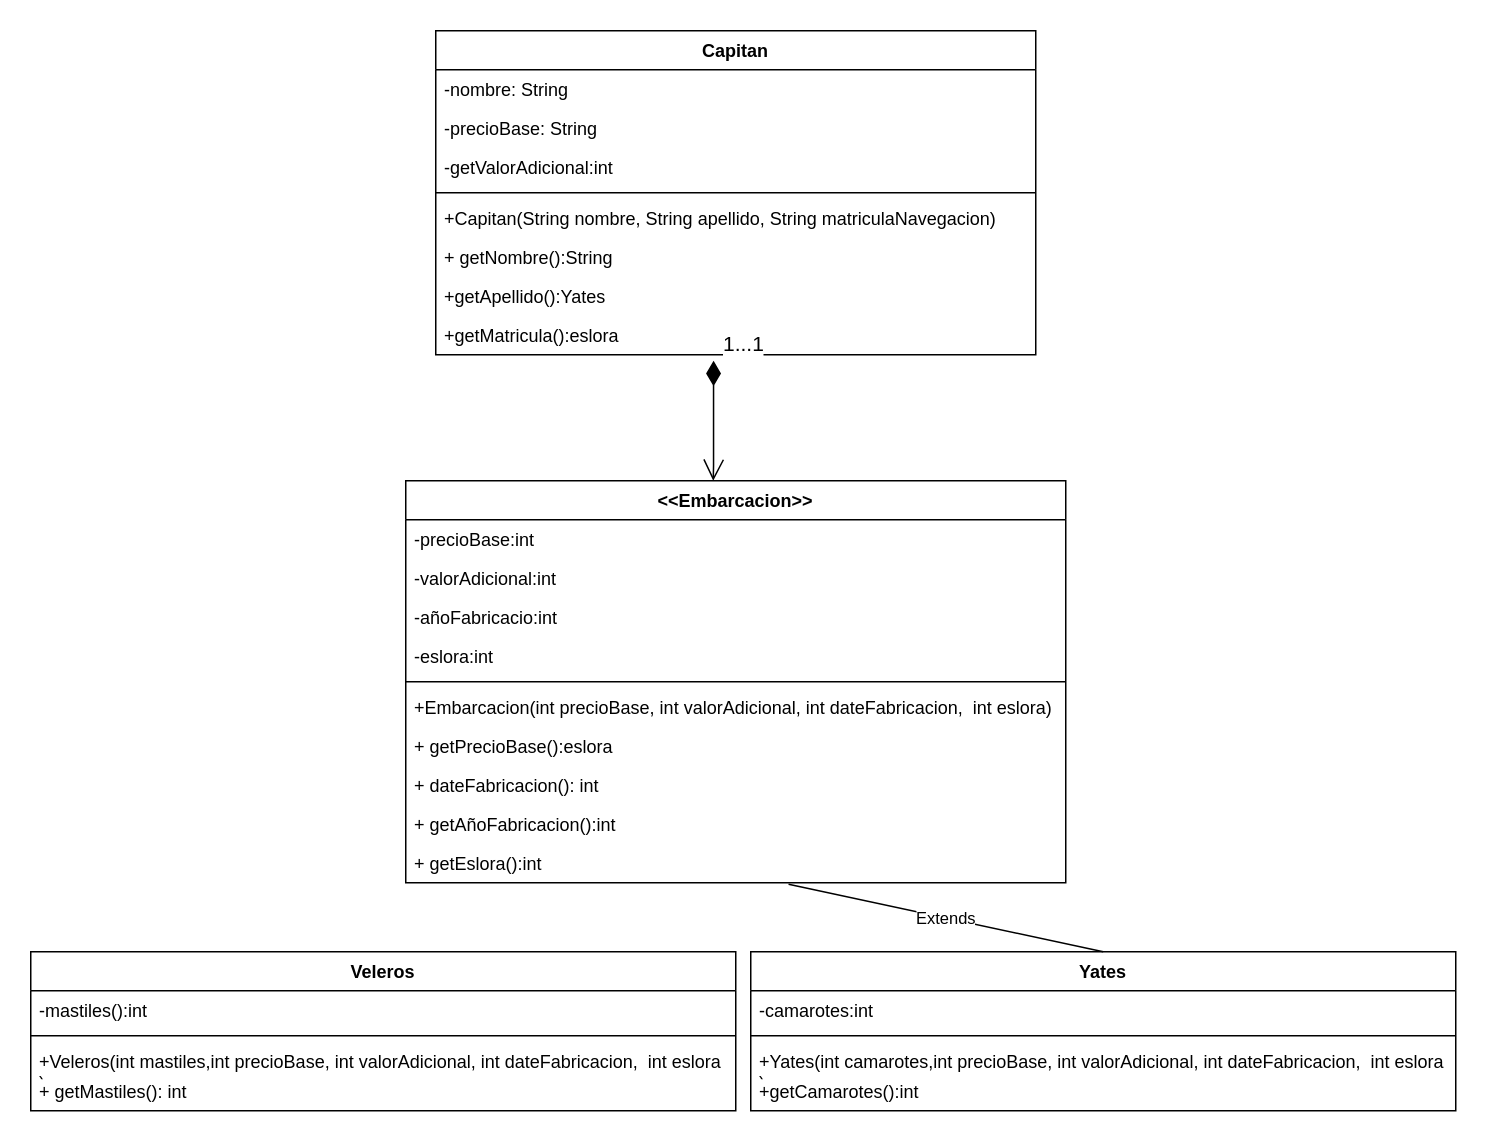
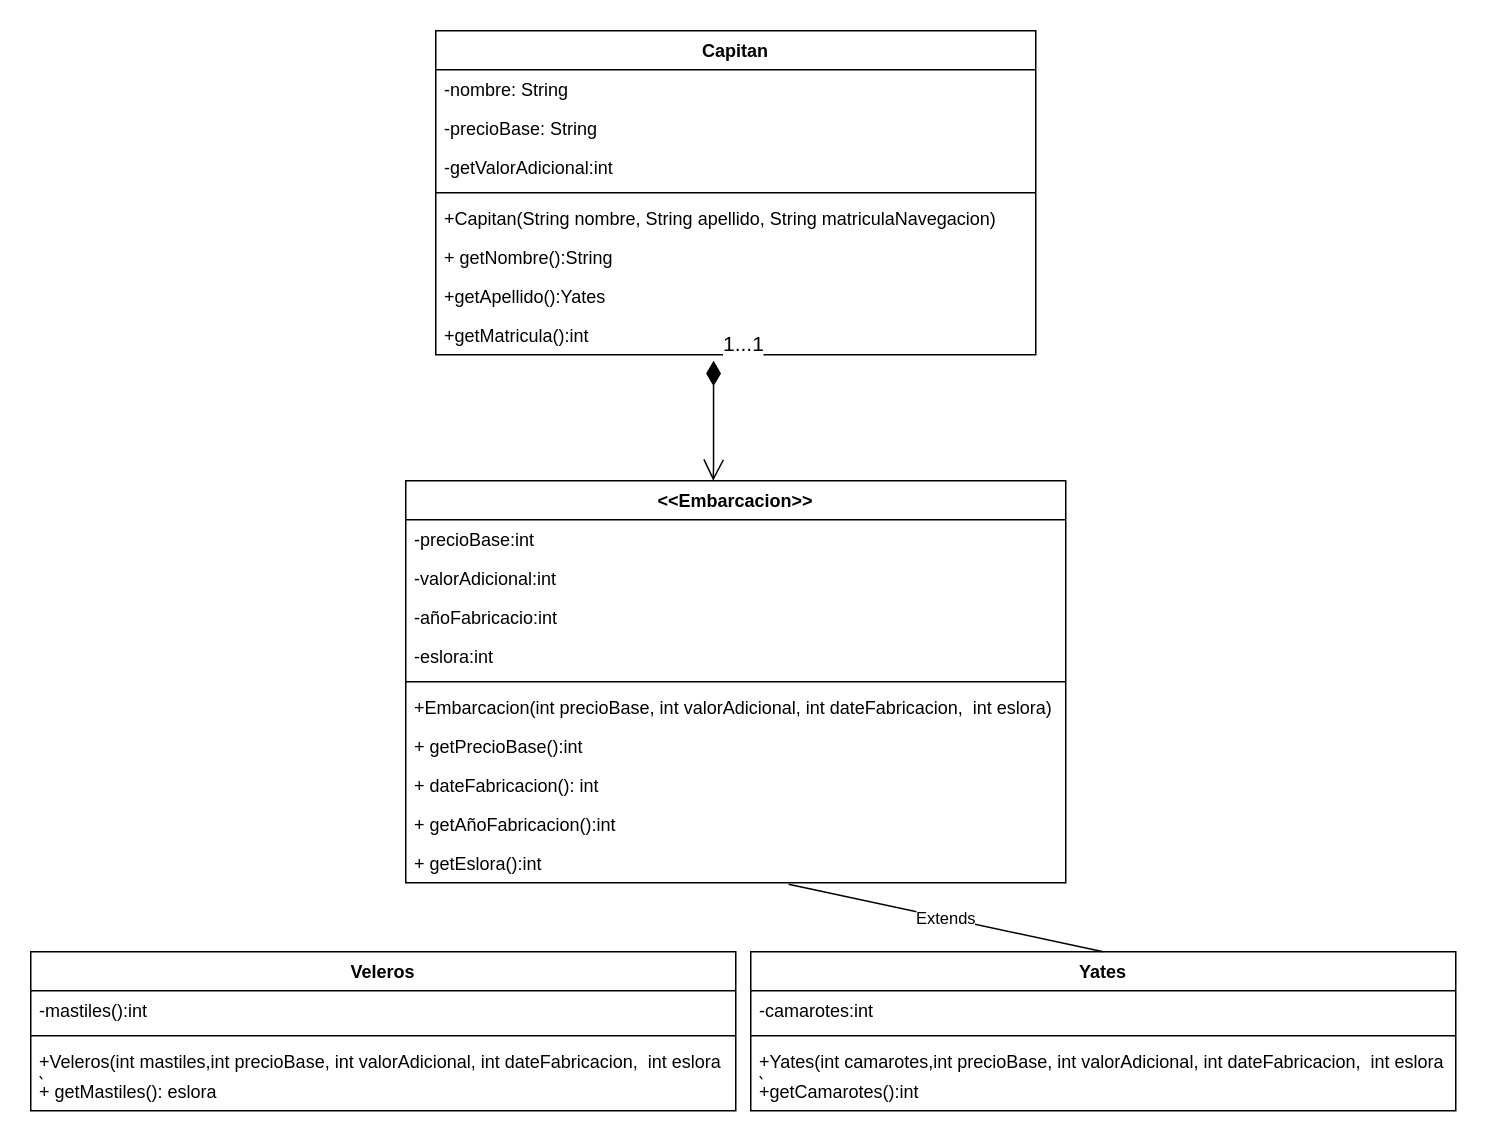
- <mxCell id="21" value="+getMatricula():eslora" style="text;strokeColor=none;fillColor=none;align=left;verticalAlign=top;spacingLeft=4;spacingRight=4;overflow=hidden;rotatable=0;points=[[0,0.5],[1,0.5]];portConstraint=eastwest;" vertex="1" parent="13"><mxGeometry y="190" width="400" height="26" as="geometry" /></mxCell>
+ <mxCell id="21" value="+getMatricula():int" style="text;strokeColor=none;fillColor=none;align=left;verticalAlign=top;spacingLeft=4;spacingRight=4;overflow=hidden;rotatable=0;points=[[0,0.5],[1,0.5]];portConstraint=eastwest;" vertex="1" parent="13"><mxGeometry y="190" width="400" height="26" as="geometry" /></mxCell>
- <mxCell id="9" value="+ getPrecioBase():eslora" style="text;strokeColor=none;fillColor=none;align=left;verticalAlign=top;spacingLeft=4;spacingRight=4;overflow=hidden;rotatable=0;points=[[0,0.5],[1,0.5]];portConstraint=eastwest;" vertex="1" parent="2"><mxGeometry y="164" width="440" height="26" as="geometry" /></mxCell>
+ <mxCell id="9" value="+ getPrecioBase():int" style="text;strokeColor=none;fillColor=none;align=left;verticalAlign=top;spacingLeft=4;spacingRight=4;overflow=hidden;rotatable=0;points=[[0,0.5],[1,0.5]];portConstraint=eastwest;" vertex="1" parent="2"><mxGeometry y="164" width="440" height="26" as="geometry" /></mxCell>
- <mxCell id="26" value="+ getMastiles(): int" style="text;strokeColor=none;fillColor=none;align=left;verticalAlign=top;spacingLeft=4;spacingRight=4;overflow=hidden;rotatable=0;points=[[0,0.5],[1,0.5]];portConstraint=eastwest;" vertex="1" parent="22"><mxGeometry y="80" width="470" height="26" as="geometry" /></mxCell>
+ <mxCell id="26" value="+ getMastiles(): eslora" style="text;strokeColor=none;fillColor=none;align=left;verticalAlign=top;spacingLeft=4;spacingRight=4;overflow=hidden;rotatable=0;points=[[0,0.5],[1,0.5]];portConstraint=eastwest;" vertex="1" parent="22"><mxGeometry y="80" width="470" height="26" as="geometry" /></mxCell>
